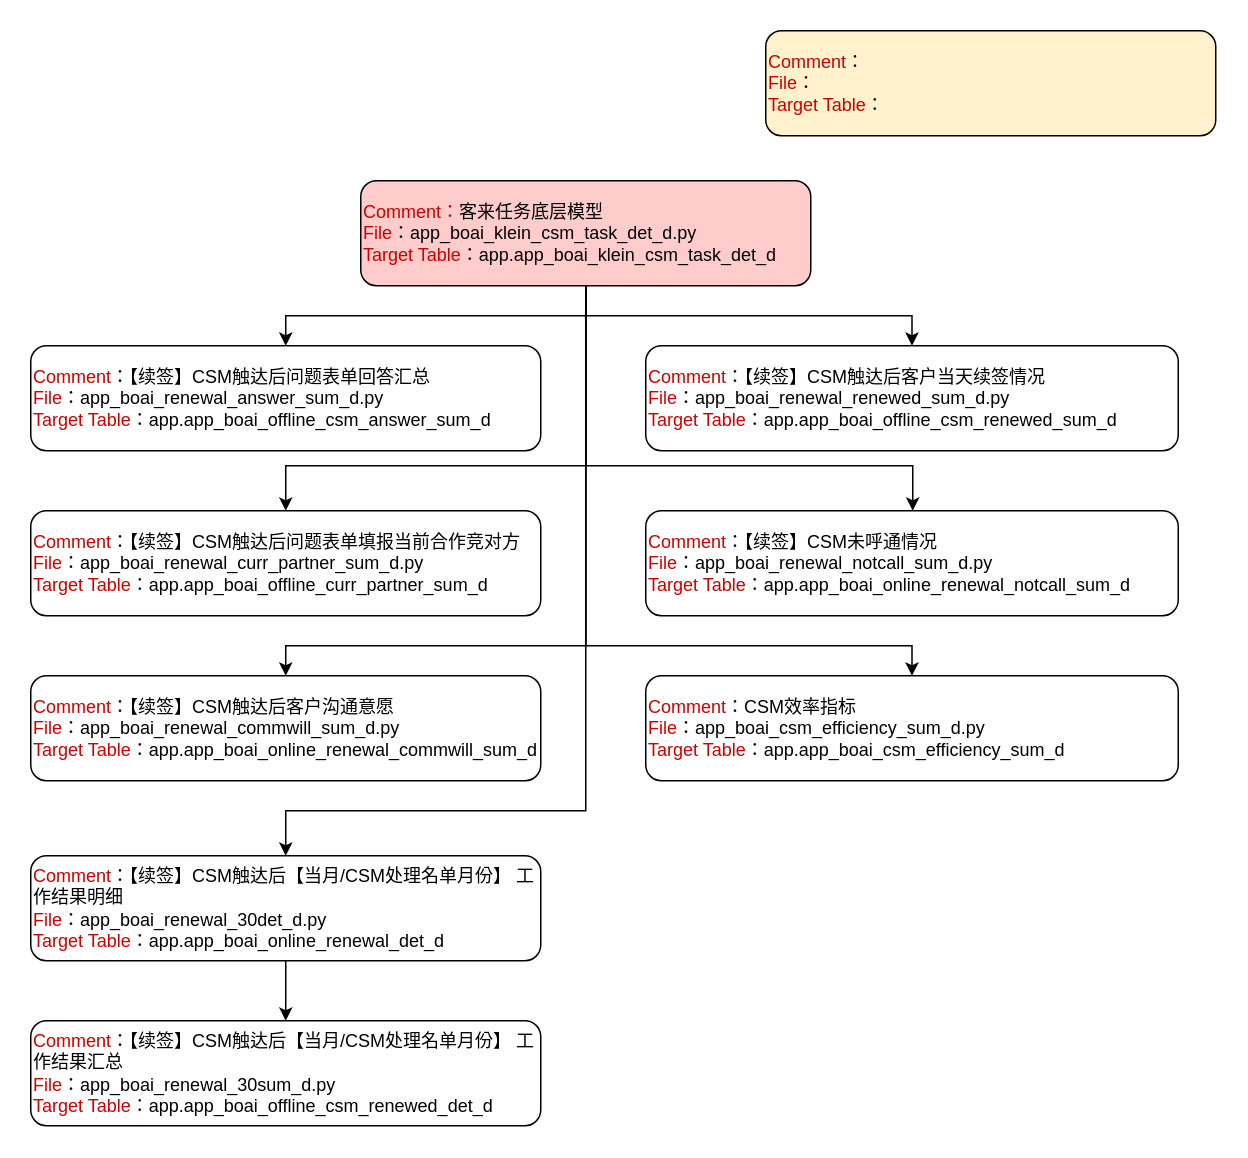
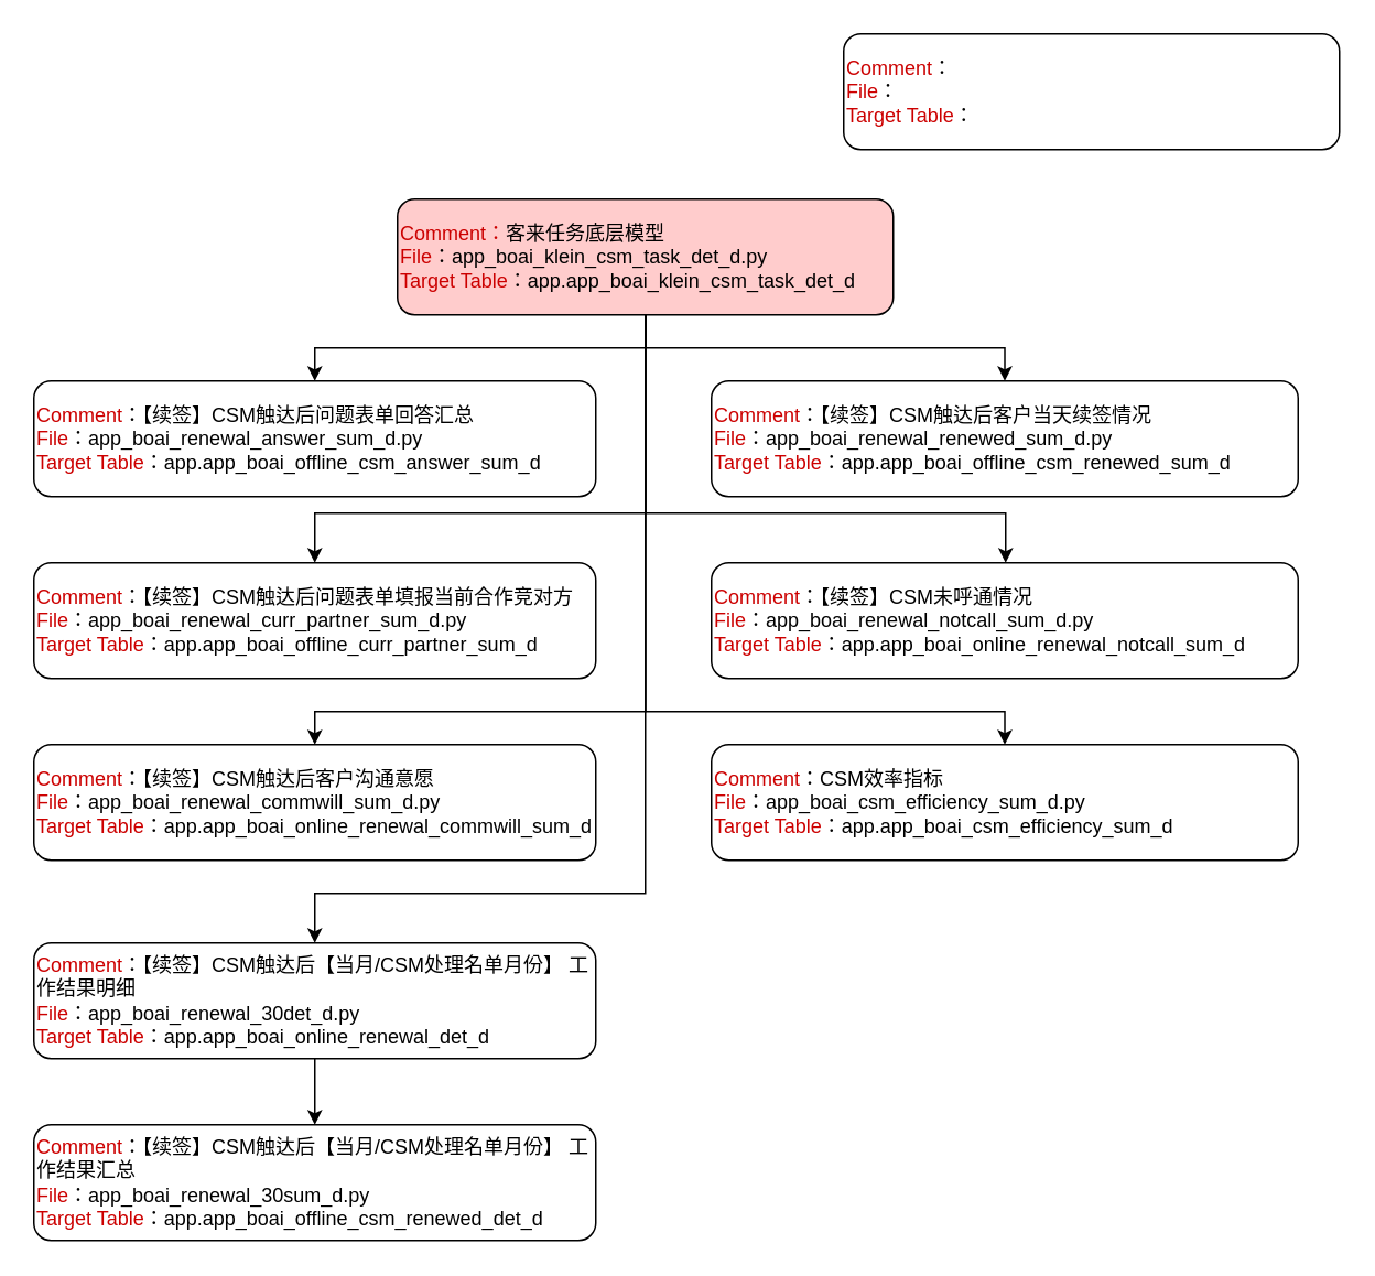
- <mxCell id="10" value="&lt;font color=&quot;#cc0000&quot;&gt;Comment&lt;/font&gt;：&lt;font color=&quot;#cc0000&quot;&gt;&lt;br&gt;File&lt;/font&gt;：&lt;br&gt;&lt;font color=&quot;#cc0000&quot;&gt;Target Table&lt;/font&gt;：" style="rounded=1;whiteSpace=wrap;html=1;align=left;fillColor=#fff2cc;" vertex="1" parent="1"><mxGeometry x="510" y="20" width="300" height="70" as="geometry" /></mxCell>
+ <mxCell id="10" value="&lt;font color=&quot;#cc0000&quot;&gt;Comment&lt;/font&gt;：&lt;font color=&quot;#cc0000&quot;&gt;&lt;br&gt;File&lt;/font&gt;：&lt;br&gt;&lt;font color=&quot;#cc0000&quot;&gt;Target Table&lt;/font&gt;：" style="rounded=1;whiteSpace=wrap;html=1;align=left;" vertex="1" parent="1"><mxGeometry x="510" y="20" width="300" height="70" as="geometry" /></mxCell>
